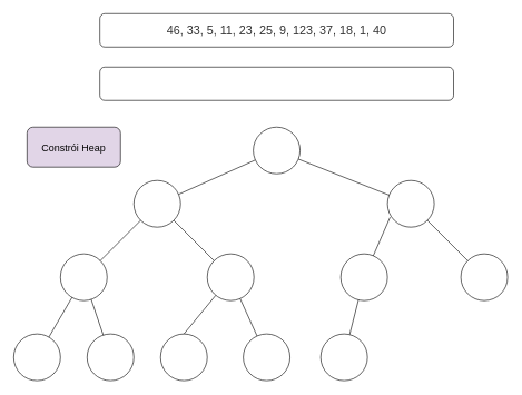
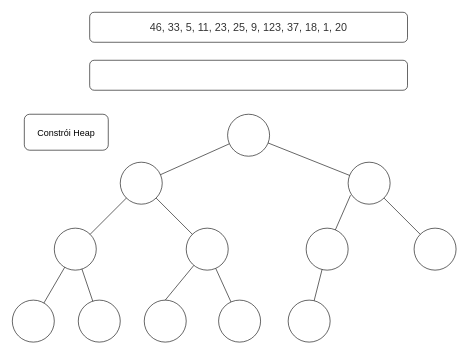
- <mxCell id="27" value="&lt;font style=&quot;font-size: 18px;&quot;&gt;&lt;span style=&quot;color: rgb(51, 51, 51); font-family: sans-serif, sans-serif; text-align: left; background-color: rgb(255, 255, 255);&quot;&gt;46,&amp;nbsp;&lt;/span&gt;&lt;span style=&quot;box-sizing: border-box; color: rgb(51, 51, 51); font-family: sans-serif, sans-serif; text-align: left; background-color: rgb(255, 255, 255);&quot;&gt;33,&amp;nbsp;&lt;/span&gt;&lt;span style=&quot;box-sizing: border-box; color: rgb(51, 51, 51); font-family: sans-serif, sans-serif; text-align: left; background-color: rgb(255, 255, 255);&quot;&gt;5,&amp;nbsp;&lt;/span&gt;&lt;span style=&quot;box-sizing: border-box; color: rgb(51, 51, 51); font-family: sans-serif, sans-serif; text-align: left; background-color: rgb(255, 255, 255);&quot;&gt;11,&amp;nbsp;&lt;/span&gt;&lt;span style=&quot;box-sizing: border-box; color: rgb(51, 51, 51); font-family: sans-serif, sans-serif; text-align: left; background-color: rgb(255, 255, 255);&quot;&gt;23,&amp;nbsp;&lt;/span&gt;&lt;span style=&quot;box-sizing: border-box; color: rgb(51, 51, 51); font-family: sans-serif, sans-serif; text-align: left; background-color: rgb(255, 255, 255);&quot;&gt;25,&amp;nbsp;&lt;/span&gt;&lt;span style=&quot;box-sizing: border-box; color: rgb(51, 51, 51); font-family: sans-serif, sans-serif; text-align: left; background-color: rgb(255, 255, 255);&quot;&gt;9,&amp;nbsp;&lt;/span&gt;&lt;span style=&quot;box-sizing: border-box; color: rgb(51, 51, 51); font-family: sans-serif, sans-serif; text-align: left; background-color: rgb(255, 255, 255);&quot;&gt;123,&amp;nbsp;&lt;/span&gt;&lt;span style=&quot;box-sizing: border-box; color: rgb(51, 51, 51); font-family: sans-serif, sans-serif; text-align: left; background-color: rgb(255, 255, 255);&quot;&gt;37,&amp;nbsp;&lt;/span&gt;&lt;span style=&quot;box-sizing: border-box; color: rgb(51, 51, 51); font-family: sans-serif, sans-serif; text-align: left; background-color: rgb(255, 255, 255);&quot;&gt;18,&amp;nbsp;&lt;/span&gt;&lt;span style=&quot;box-sizing: border-box; color: rgb(51, 51, 51); font-family: sans-serif, sans-serif; text-align: left; background-color: rgb(255, 255, 255);&quot;&gt;1,&amp;nbsp;&lt;/span&gt;&lt;span style=&quot;box-sizing: border-box; color: rgb(51, 51, 51); font-family: sans-serif, sans-serif; text-align: left; background-color: rgb(255, 255, 255);&quot;&gt;40&lt;/span&gt;&lt;/font&gt;" style="text;html=1;align=center;verticalAlign=middle;whiteSpace=wrap;rounded=0;fontSize=18;" vertex="1" parent="1"><mxGeometry x="159" y="30" width="510" height="30" as="geometry" /></mxCell>
+ <mxCell id="27" value="&lt;font style=&quot;font-size: 18px;&quot;&gt;&lt;span style=&quot;color: rgb(51, 51, 51); font-family: sans-serif, sans-serif; text-align: left; background-color: rgb(255, 255, 255);&quot;&gt;46,&amp;nbsp;&lt;/span&gt;&lt;span style=&quot;box-sizing: border-box; color: rgb(51, 51, 51); font-family: sans-serif, sans-serif; text-align: left; background-color: rgb(255, 255, 255);&quot;&gt;33,&amp;nbsp;&lt;/span&gt;&lt;span style=&quot;box-sizing: border-box; color: rgb(51, 51, 51); font-family: sans-serif, sans-serif; text-align: left; background-color: rgb(255, 255, 255);&quot;&gt;5,&amp;nbsp;&lt;/span&gt;&lt;span style=&quot;box-sizing: border-box; color: rgb(51, 51, 51); font-family: sans-serif, sans-serif; text-align: left; background-color: rgb(255, 255, 255);&quot;&gt;11,&amp;nbsp;&lt;/span&gt;&lt;span style=&quot;box-sizing: border-box; color: rgb(51, 51, 51); font-family: sans-serif, sans-serif; text-align: left; background-color: rgb(255, 255, 255);&quot;&gt;23,&amp;nbsp;&lt;/span&gt;&lt;span style=&quot;box-sizing: border-box; color: rgb(51, 51, 51); font-family: sans-serif, sans-serif; text-align: left; background-color: rgb(255, 255, 255);&quot;&gt;25,&amp;nbsp;&lt;/span&gt;&lt;span style=&quot;box-sizing: border-box; color: rgb(51, 51, 51); font-family: sans-serif, sans-serif; text-align: left; background-color: rgb(255, 255, 255);&quot;&gt;9,&amp;nbsp;&lt;/span&gt;&lt;span style=&quot;box-sizing: border-box; color: rgb(51, 51, 51); font-family: sans-serif, sans-serif; text-align: left; background-color: rgb(255, 255, 255);&quot;&gt;123,&amp;nbsp;&lt;/span&gt;&lt;span style=&quot;box-sizing: border-box; color: rgb(51, 51, 51); font-family: sans-serif, sans-serif; text-align: left; background-color: rgb(255, 255, 255);&quot;&gt;37,&amp;nbsp;&lt;/span&gt;&lt;span style=&quot;box-sizing: border-box; color: rgb(51, 51, 51); font-family: sans-serif, sans-serif; text-align: left; background-color: rgb(255, 255, 255);&quot;&gt;18,&amp;nbsp;&lt;/span&gt;&lt;span style=&quot;box-sizing: border-box; color: rgb(51, 51, 51); font-family: sans-serif, sans-serif; text-align: left; background-color: rgb(255, 255, 255);&quot;&gt;1,&amp;nbsp;&lt;/span&gt;&lt;span style=&quot;box-sizing: border-box; color: rgb(51, 51, 51); font-family: sans-serif, sans-serif; text-align: left; background-color: rgb(255, 255, 255);&quot;&gt;20&lt;/span&gt;&lt;/font&gt;" style="text;html=1;align=center;verticalAlign=middle;whiteSpace=wrap;rounded=0;fontSize=18;" vertex="1" parent="1"><mxGeometry x="159" y="30" width="510" height="30" as="geometry" /></mxCell>
- <mxCell id="28" value="&lt;span style=&quot;font-size: 15px;&quot;&gt;Constrói Heap&lt;/span&gt;" style="rounded=1;whiteSpace=wrap;html=1;fillColor=#e1d5e7;" vertex="1" parent="1"><mxGeometry x="40" y="190" width="140" height="60" as="geometry" /></mxCell>
+ <mxCell id="28" value="&lt;span style=&quot;font-size: 15px;&quot;&gt;Constrói Heap&lt;/span&gt;" style="rounded=1;whiteSpace=wrap;html=1;" vertex="1" parent="1"><mxGeometry x="40" y="190" width="140" height="60" as="geometry" /></mxCell>
